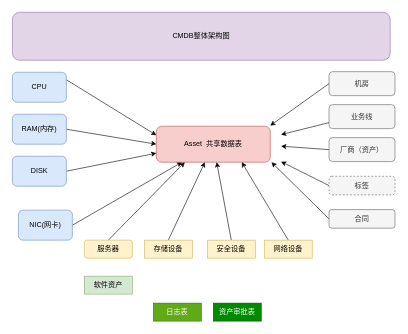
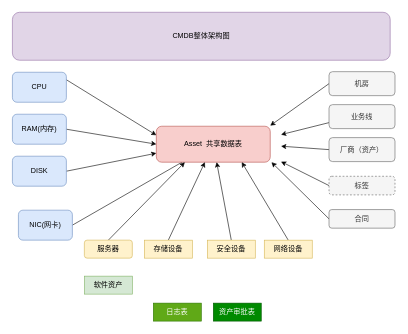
- <mxCell id="9" style="edgeStyle=none;rounded=0;orthogonalLoop=1;jettySize=auto;html=1;exitX=1;exitY=0.5;exitDx=0;exitDy=0;" parent="1" source="10" target="11" edge="1"><mxGeometry relative="1" as="geometry" /></mxCell>
+ <mxCell id="9" style="edgeStyle=none;rounded=0;orthogonalLoop=1;jettySize=auto;html=1;exitX=1;exitY=0.5;exitDx=0;exitDy=0;endArrow=none;" parent="1" source="10" target="11" edge="1"><mxGeometry relative="1" as="geometry" /></mxCell>
